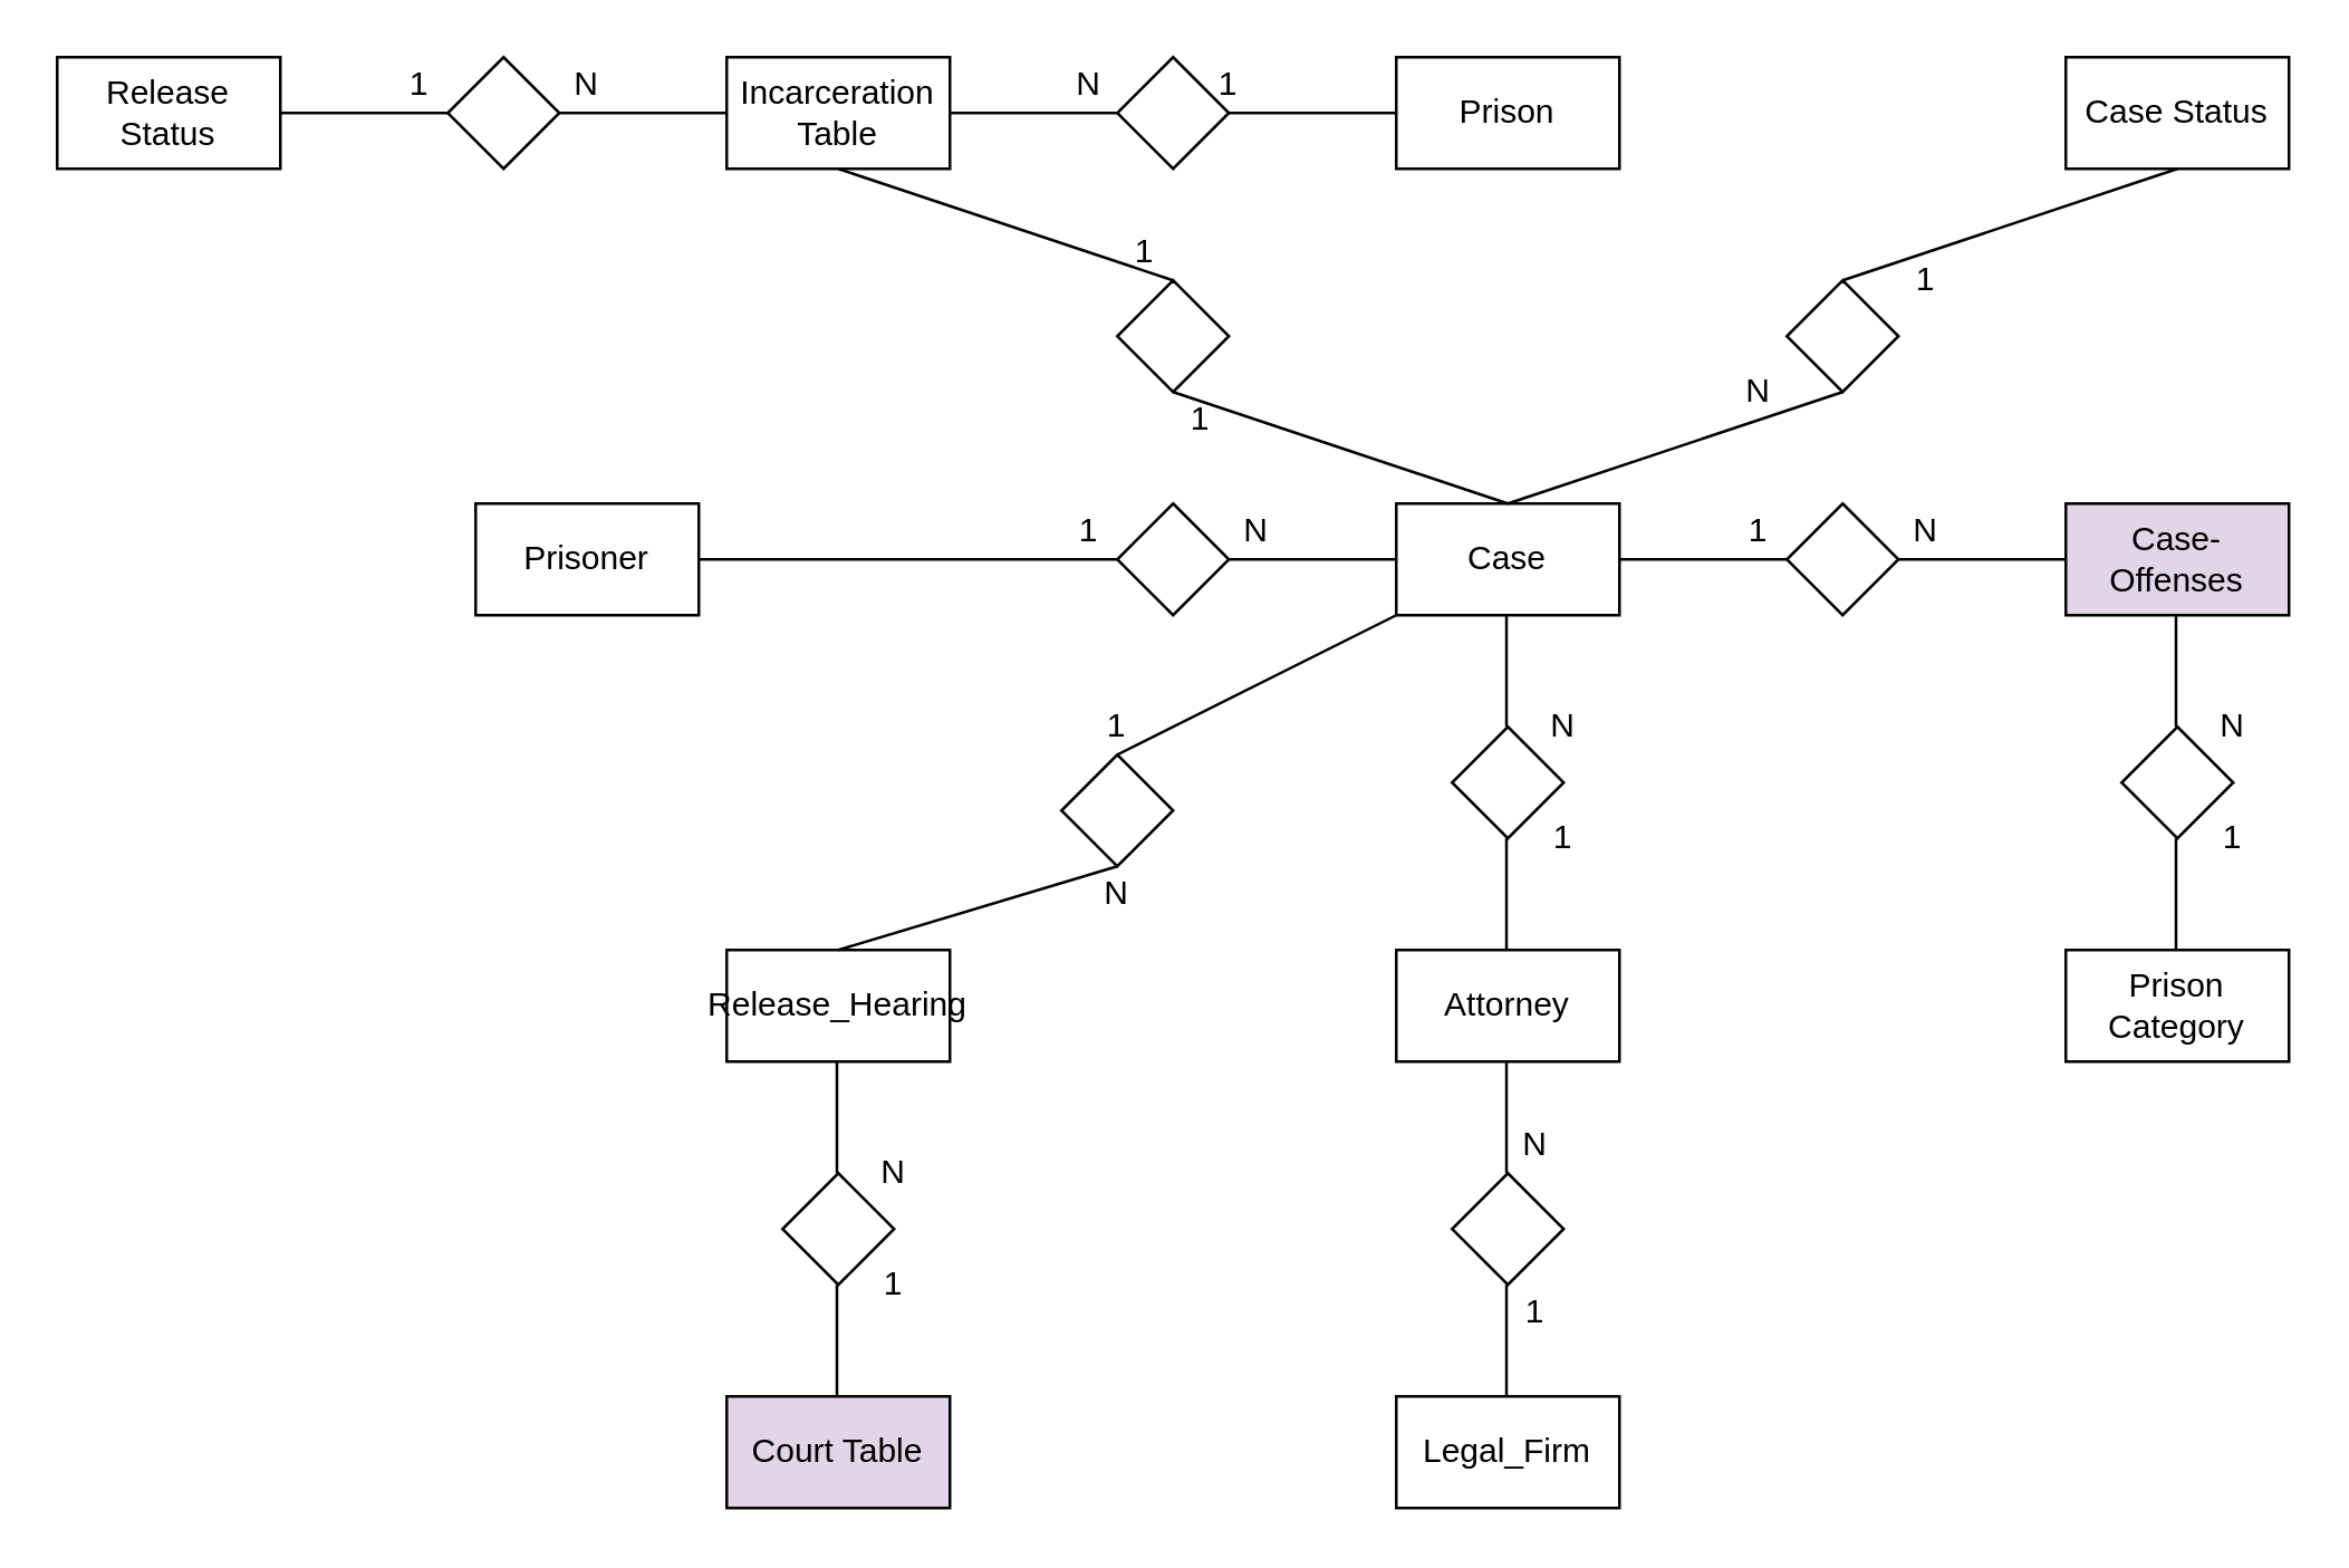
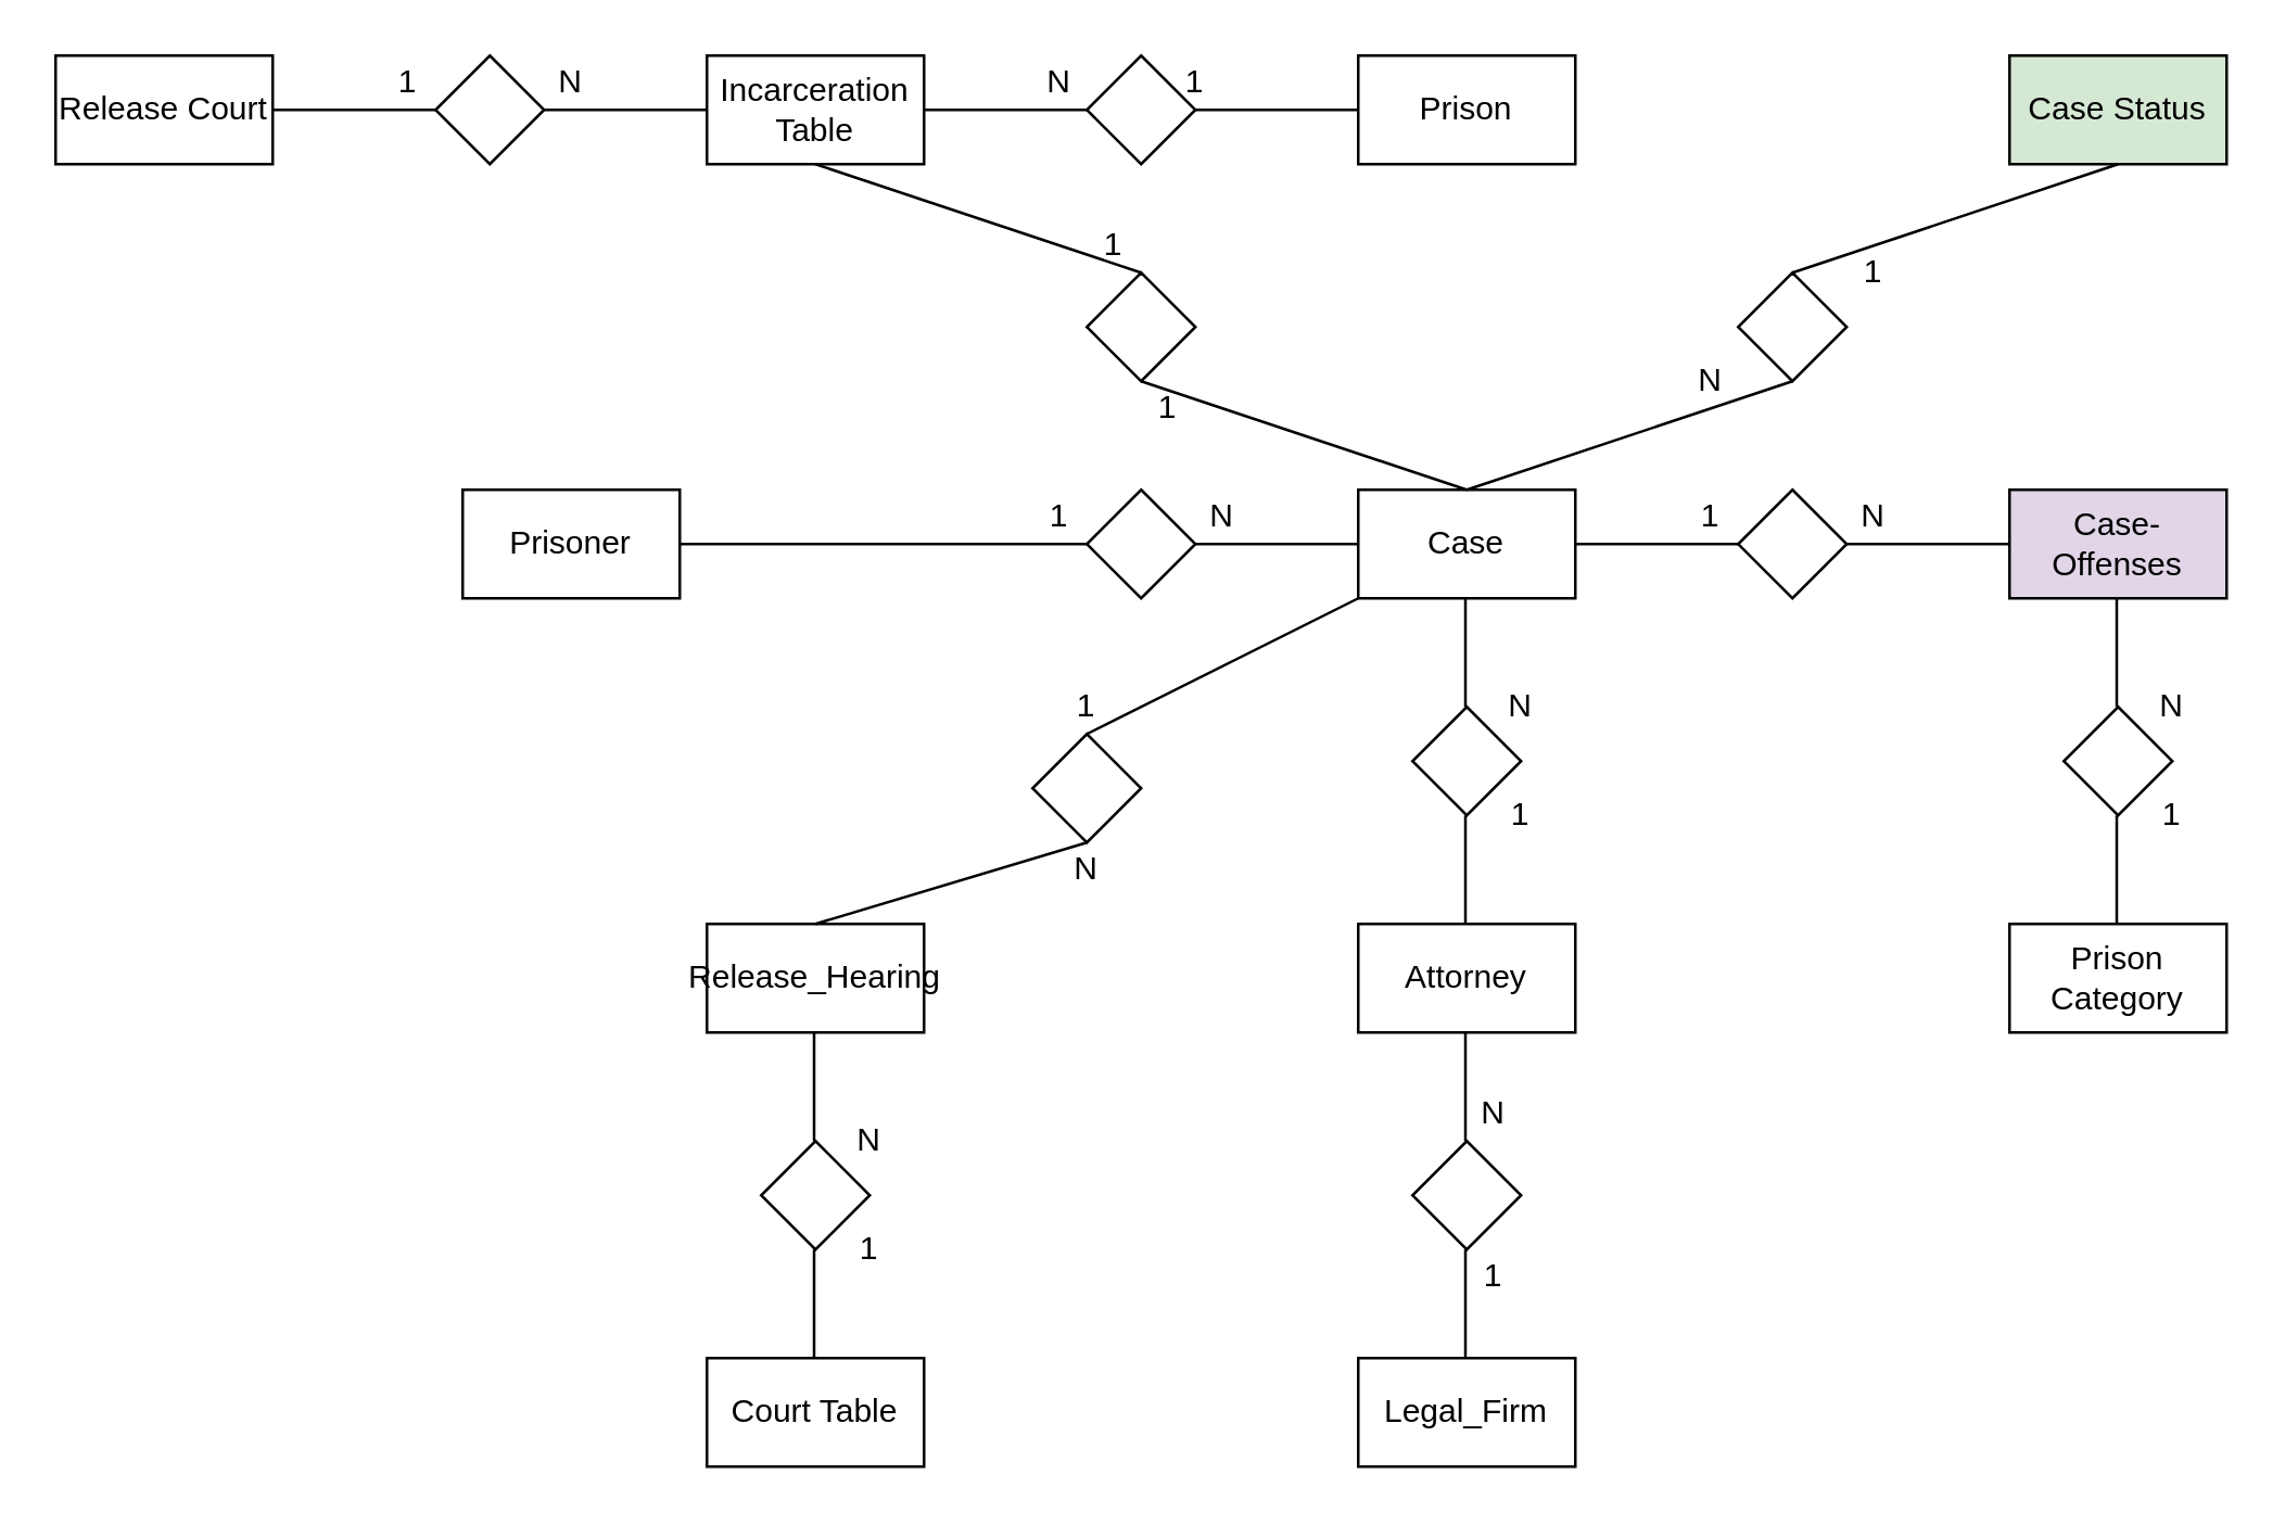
- <mxCell id="62" value="Release Status" style="rounded=0;whiteSpace=wrap;html=1;" vertex="1" parent="1"><mxGeometry y="20" width="80" height="40" as="geometry" x="20" /></mxCell>
+ <mxCell id="62" value="Release Court" style="rounded=0;whiteSpace=wrap;html=1;" vertex="1" parent="1"><mxGeometry y="20" width="80" height="40" as="geometry" x="20" /></mxCell>
- <mxCell id="58" value="Case Status" style="rounded=0;whiteSpace=wrap;html=1;" parent="1" vertex="1"><mxGeometry x="740" y="20" width="80" height="40" as="geometry" /></mxCell>
+ <mxCell id="58" value="Case Status" style="rounded=0;whiteSpace=wrap;html=1;fillColor=#d5e8d4;" parent="1" vertex="1"><mxGeometry x="740" y="20" width="80" height="40" as="geometry" /></mxCell>
- <mxCell id="37" value="Court Table" style="rounded=0;whiteSpace=wrap;html=1;fillColor=#e1d5e7;" parent="1" vertex="1"><mxGeometry x="260" y="500" width="80" height="40" as="geometry" /></mxCell>
+ <mxCell id="37" value="Court Table" style="rounded=0;whiteSpace=wrap;html=1;" parent="1" vertex="1"><mxGeometry x="260" y="500" width="80" height="40" as="geometry" /></mxCell>
